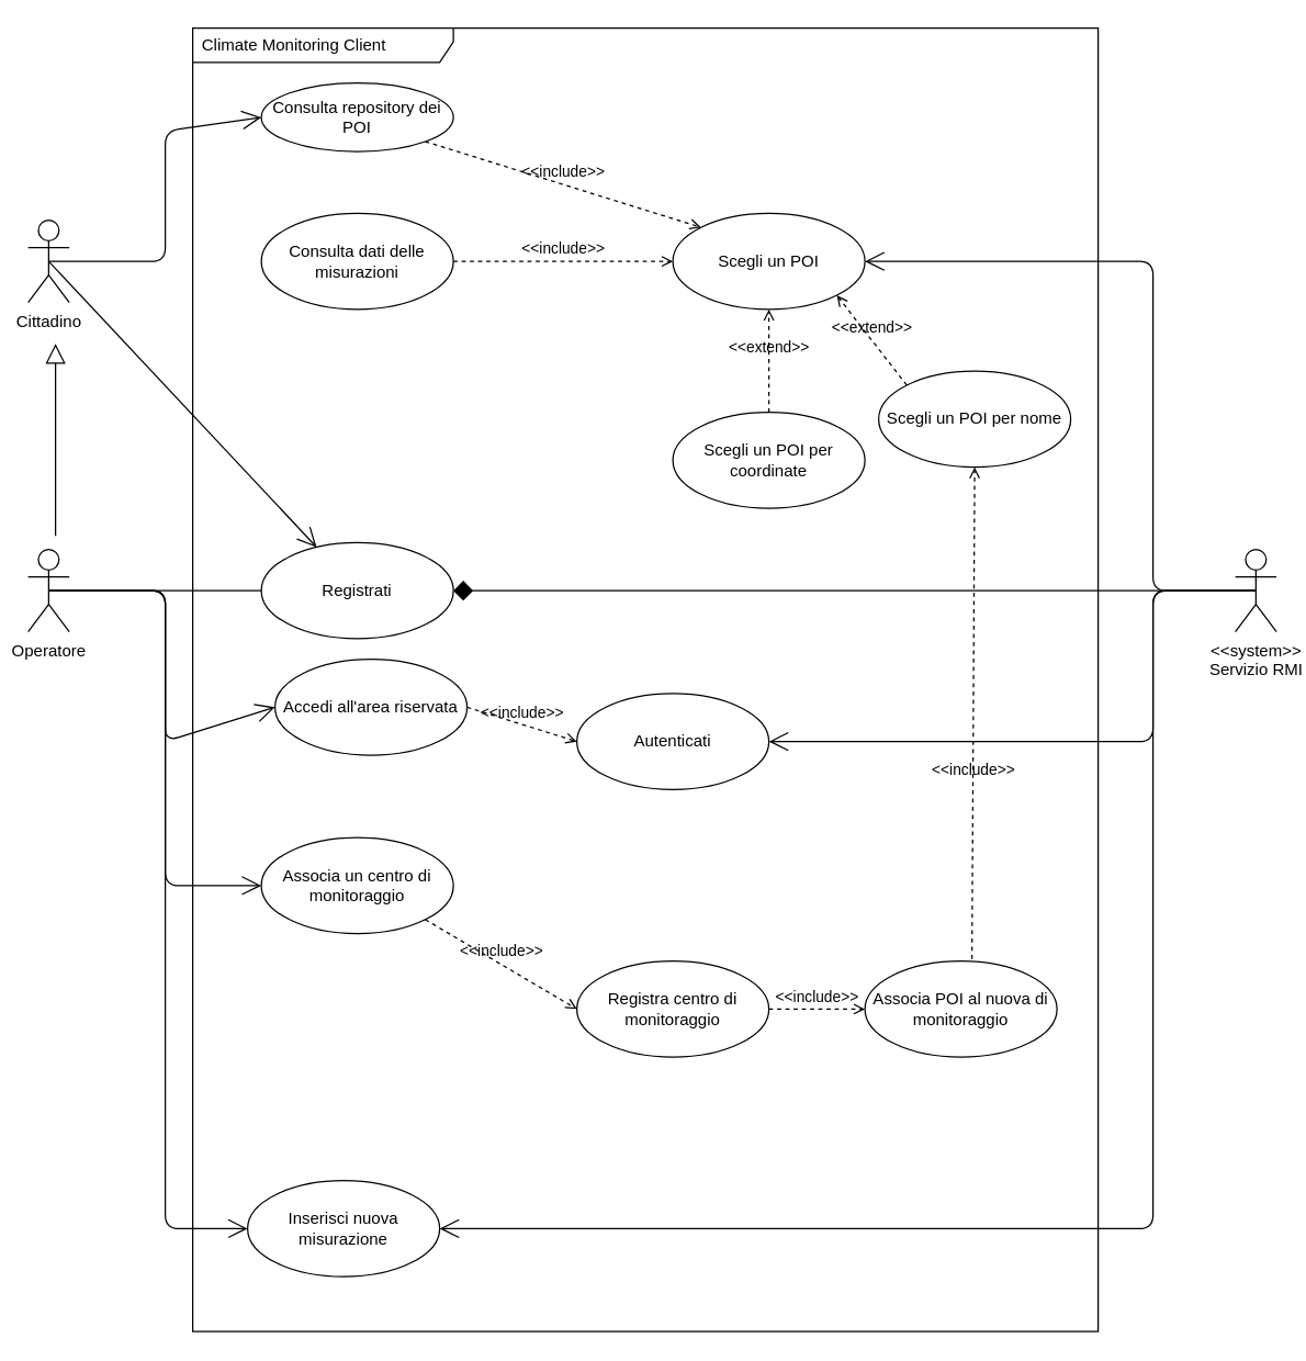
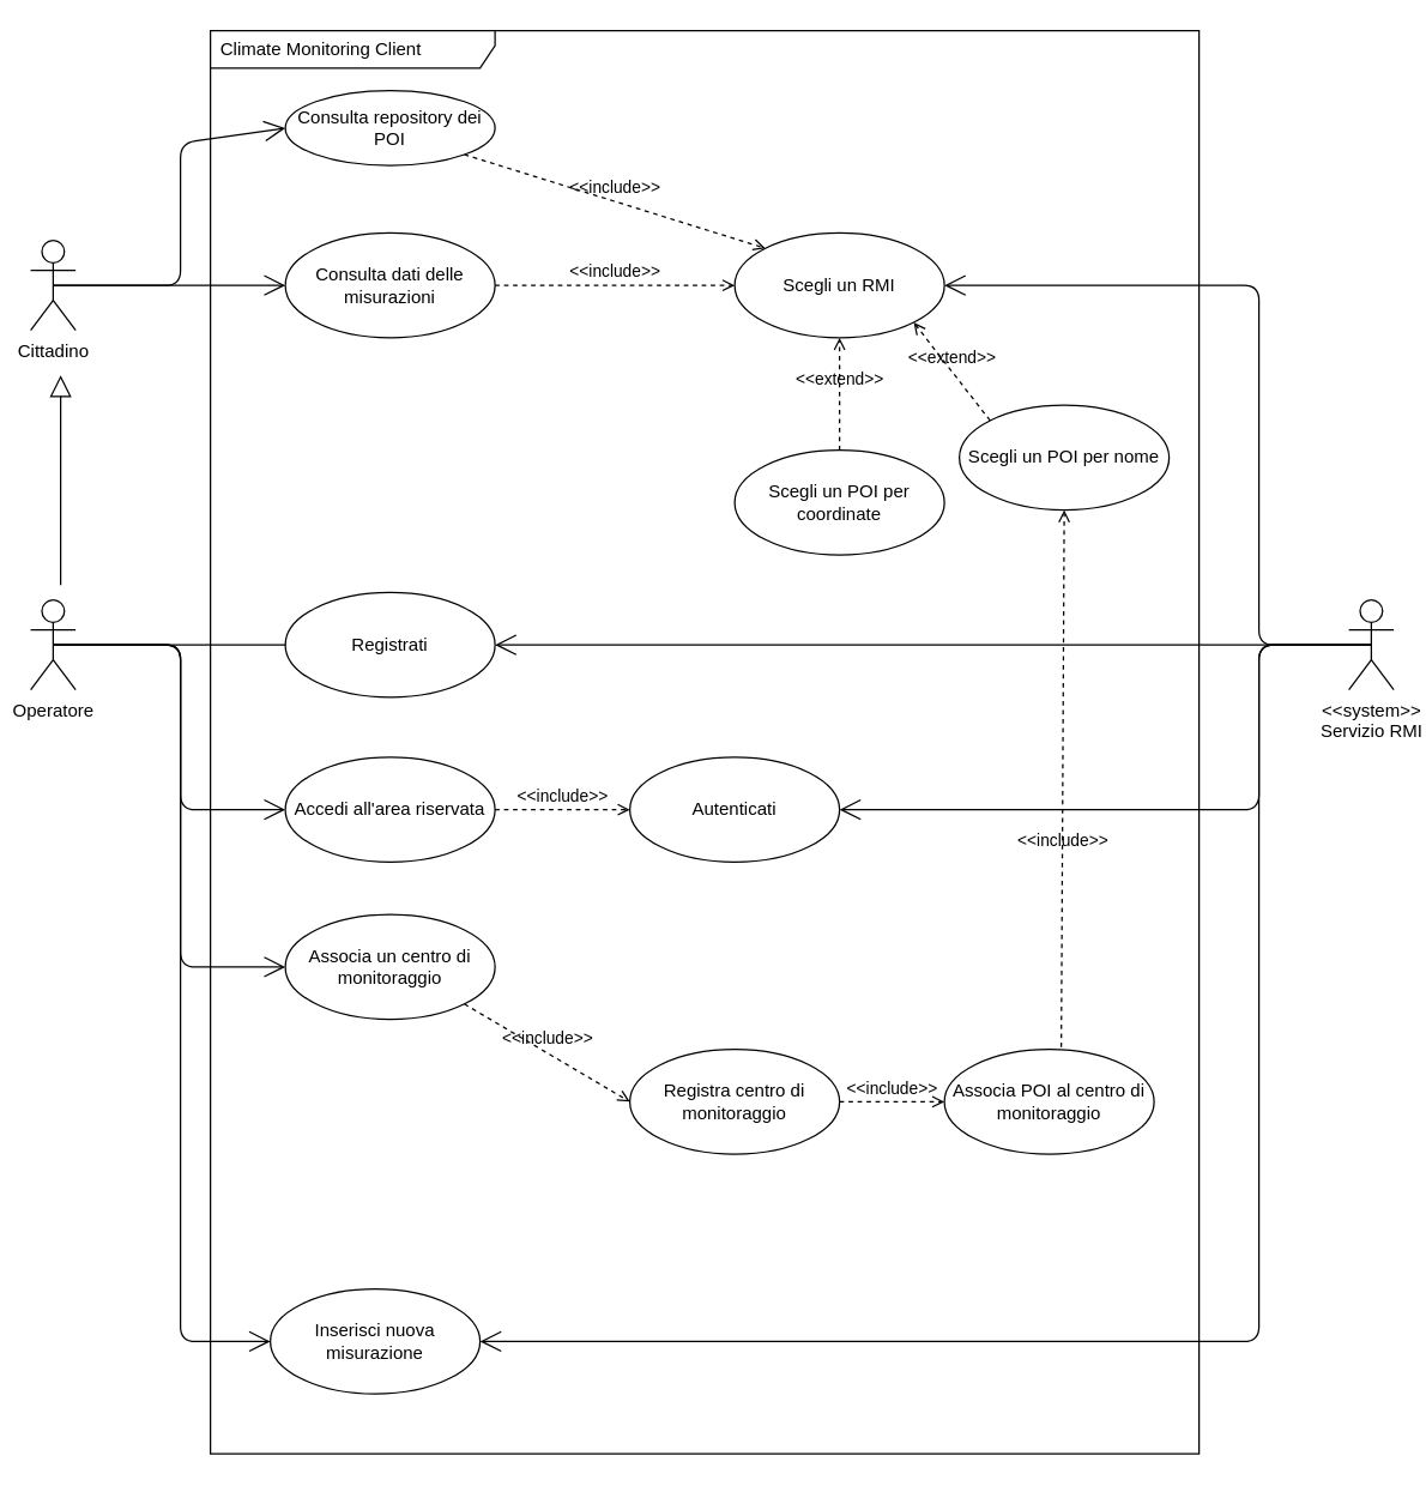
- <mxCell id="8" value="Scegli un POI" style="ellipse;whiteSpace=wrap;html=1;" parent="1" vertex="1"><mxGeometry x="490" y="155" width="140" height="70" as="geometry" /></mxCell>
+ <mxCell id="8" value="Scegli un RMI" style="ellipse;whiteSpace=wrap;html=1;" parent="1" vertex="1"><mxGeometry x="490" y="155" width="140" height="70" as="geometry" /></mxCell>
- <mxCell id="11" value="" style="endArrow=open;endFill=1;endSize=12;html=1;exitX=0.5;exitY=0.5;exitDx=0;exitDy=0;exitPerimeter=0;" parent="1" source="3" target="16" edge="1"><mxGeometry width="160" relative="1" as="geometry"><mxPoint x="230" y="230" as="sourcePoint" /><mxPoint x="390" y="230" as="targetPoint" /></mxGeometry></mxCell>
+ <mxCell id="11" value="" style="endArrow=open;endFill=1;endSize=12;html=1;exitX=0.5;exitY=0.5;exitDx=0;exitDy=0;exitPerimeter=0;entryX=0;entryY=0.5;entryDx=0;entryDy=0;" parent="1" source="3" target="7" edge="1"><mxGeometry width="160" relative="1" as="geometry"><mxPoint x="230" y="230" as="sourcePoint" /><mxPoint x="390" y="230" as="targetPoint" /></mxGeometry></mxCell>
- <mxCell id="30" value="" style="endArrow=diamond;endFill=1;endSize=12;html=1;exitX=0.5;exitY=0.5;exitDx=0;exitDy=0;exitPerimeter=0;entryX=1;entryY=0.5;entryDx=0;entryDy=0;" parent="1" source="6" target="16" edge="1"><mxGeometry width="160" relative="1" as="geometry"><mxPoint x="925" y="440" as="sourcePoint" /><mxPoint x="670" y="555" as="targetPoint" /></mxGeometry></mxCell>
+ <mxCell id="30" value="" style="endArrow=open;endFill=1;endSize=12;html=1;exitX=0.5;exitY=0.5;exitDx=0;exitDy=0;exitPerimeter=0;entryX=1;entryY=0.5;entryDx=0;entryDy=0;" parent="1" source="6" target="16" edge="1"><mxGeometry width="160" relative="1" as="geometry"><mxPoint x="925" y="440" as="sourcePoint" /><mxPoint x="670" y="555" as="targetPoint" /></mxGeometry></mxCell>
- <mxCell id="17" value="Accedi all'area riservata" style="ellipse;whiteSpace=wrap;html=1;" parent="1" vertex="1"><mxGeometry x="200" y="480" width="140" height="70" as="geometry" /></mxCell>
+ <mxCell id="17" value="Accedi all'area riservata" style="ellipse;whiteSpace=wrap;html=1;" parent="1" vertex="1"><mxGeometry x="190" y="505" width="140" height="70" as="geometry" /></mxCell>
- <mxCell id="28" value="Associa POI al nuova di monitoraggio" style="ellipse;whiteSpace=wrap;html=1;" parent="1" vertex="1"><mxGeometry x="630" y="700" width="140" height="70" as="geometry" /></mxCell>
+ <mxCell id="28" value="Associa POI al centro di monitoraggio" style="ellipse;whiteSpace=wrap;html=1;" parent="1" vertex="1"><mxGeometry x="630" y="700" width="140" height="70" as="geometry" /></mxCell>
